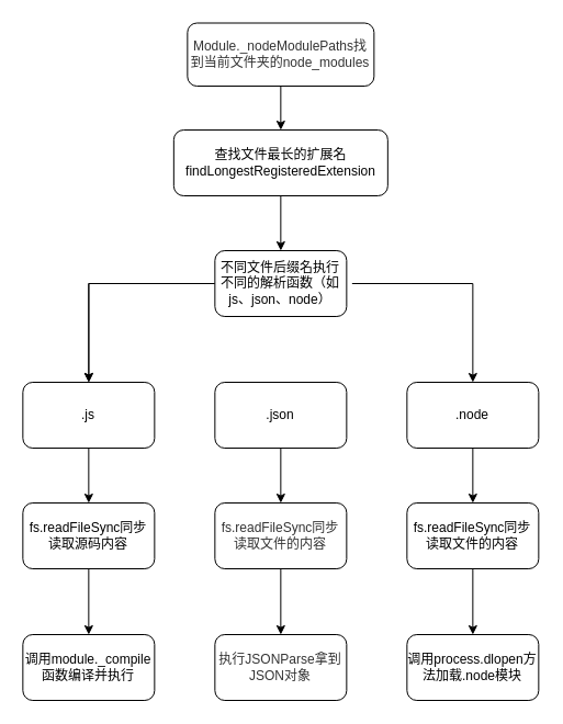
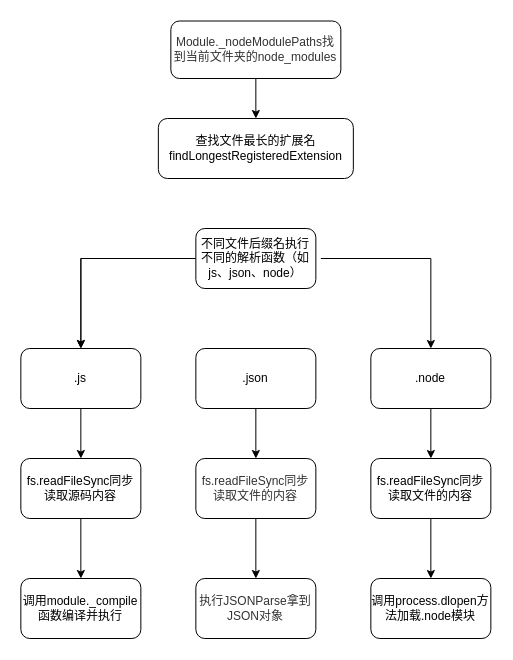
- <mxCell id="4" value="" style="edgeStyle=orthogonalEdgeStyle;rounded=0;orthogonalLoop=1;jettySize=auto;html=1;fontFamily=Helvetica;fontSize=12;" parent="1" source="5" target="7" edge="1"><mxGeometry relative="1" as="geometry" /></mxCell>
